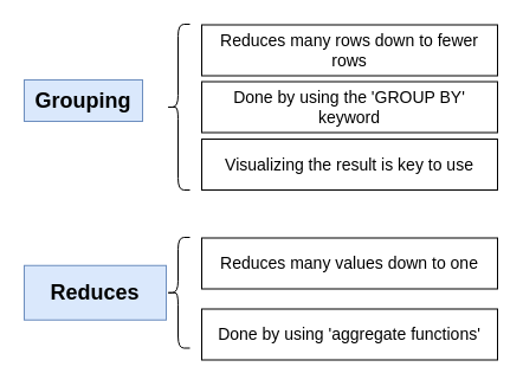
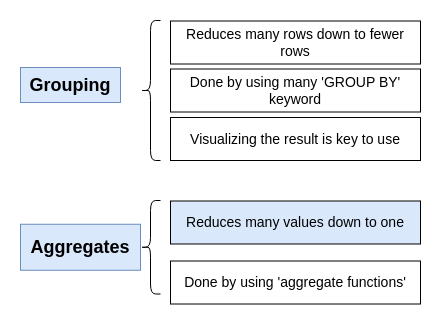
- <mxCell id="9" value="Done by using the 'GROUP BY' keyword" style="rounded=0;whiteSpace=wrap;html=1;fontSize=14;" parent="1" vertex="1"><mxGeometry x="170" y="68.5" width="250" height="43" as="geometry" /></mxCell>
+ <mxCell id="9" value="Done by using many 'GROUP BY' keyword" style="rounded=0;whiteSpace=wrap;html=1;fontSize=14;" parent="1" vertex="1"><mxGeometry x="170" y="68.5" width="250" height="43" as="geometry" /></mxCell>
- <mxCell id="4" value="Reduces many values down to one" style="rounded=0;whiteSpace=wrap;html=1;fontSize=14;" parent="1" vertex="1"><mxGeometry x="170" y="200.5" width="250" height="43" as="geometry" /></mxCell>
+ <mxCell id="4" value="Reduces many values down to one" style="rounded=0;whiteSpace=wrap;html=1;fontSize=14;fillColor=#dae8fc;" parent="1" vertex="1"><mxGeometry x="170" y="200.5" width="250" height="43" as="geometry" /></mxCell>
- <mxCell id="2" value="Reduces" style="rounded=0;whiteSpace=wrap;html=1;fillColor=#dae8fc;strokeColor=#6c8ebf;fontSize=18;fontStyle=1" parent="1" vertex="1"><mxGeometry x="20" y="223.75" width="120" height="46" as="geometry" /></mxCell>
+ <mxCell id="2" value="Aggregates" style="rounded=0;whiteSpace=wrap;html=1;fillColor=#dae8fc;strokeColor=#6c8ebf;fontSize=18;fontStyle=1" parent="1" vertex="1"><mxGeometry x="20" y="223.75" width="120" height="46" as="geometry" /></mxCell>
